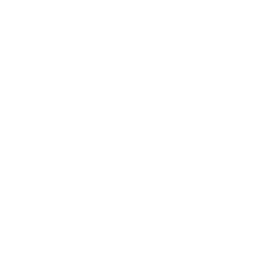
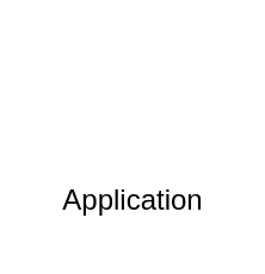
+ <mxCell id="2" value="Application" style="text;html=1;align=center;verticalAlign=middle;resizable=0;points=[];autosize=1;strokeColor=none;fillColor=none;" vertex="1" parent="1"><mxGeometry x="20" y="75" width="69" height="18" as="geometry" /></mxCell>
